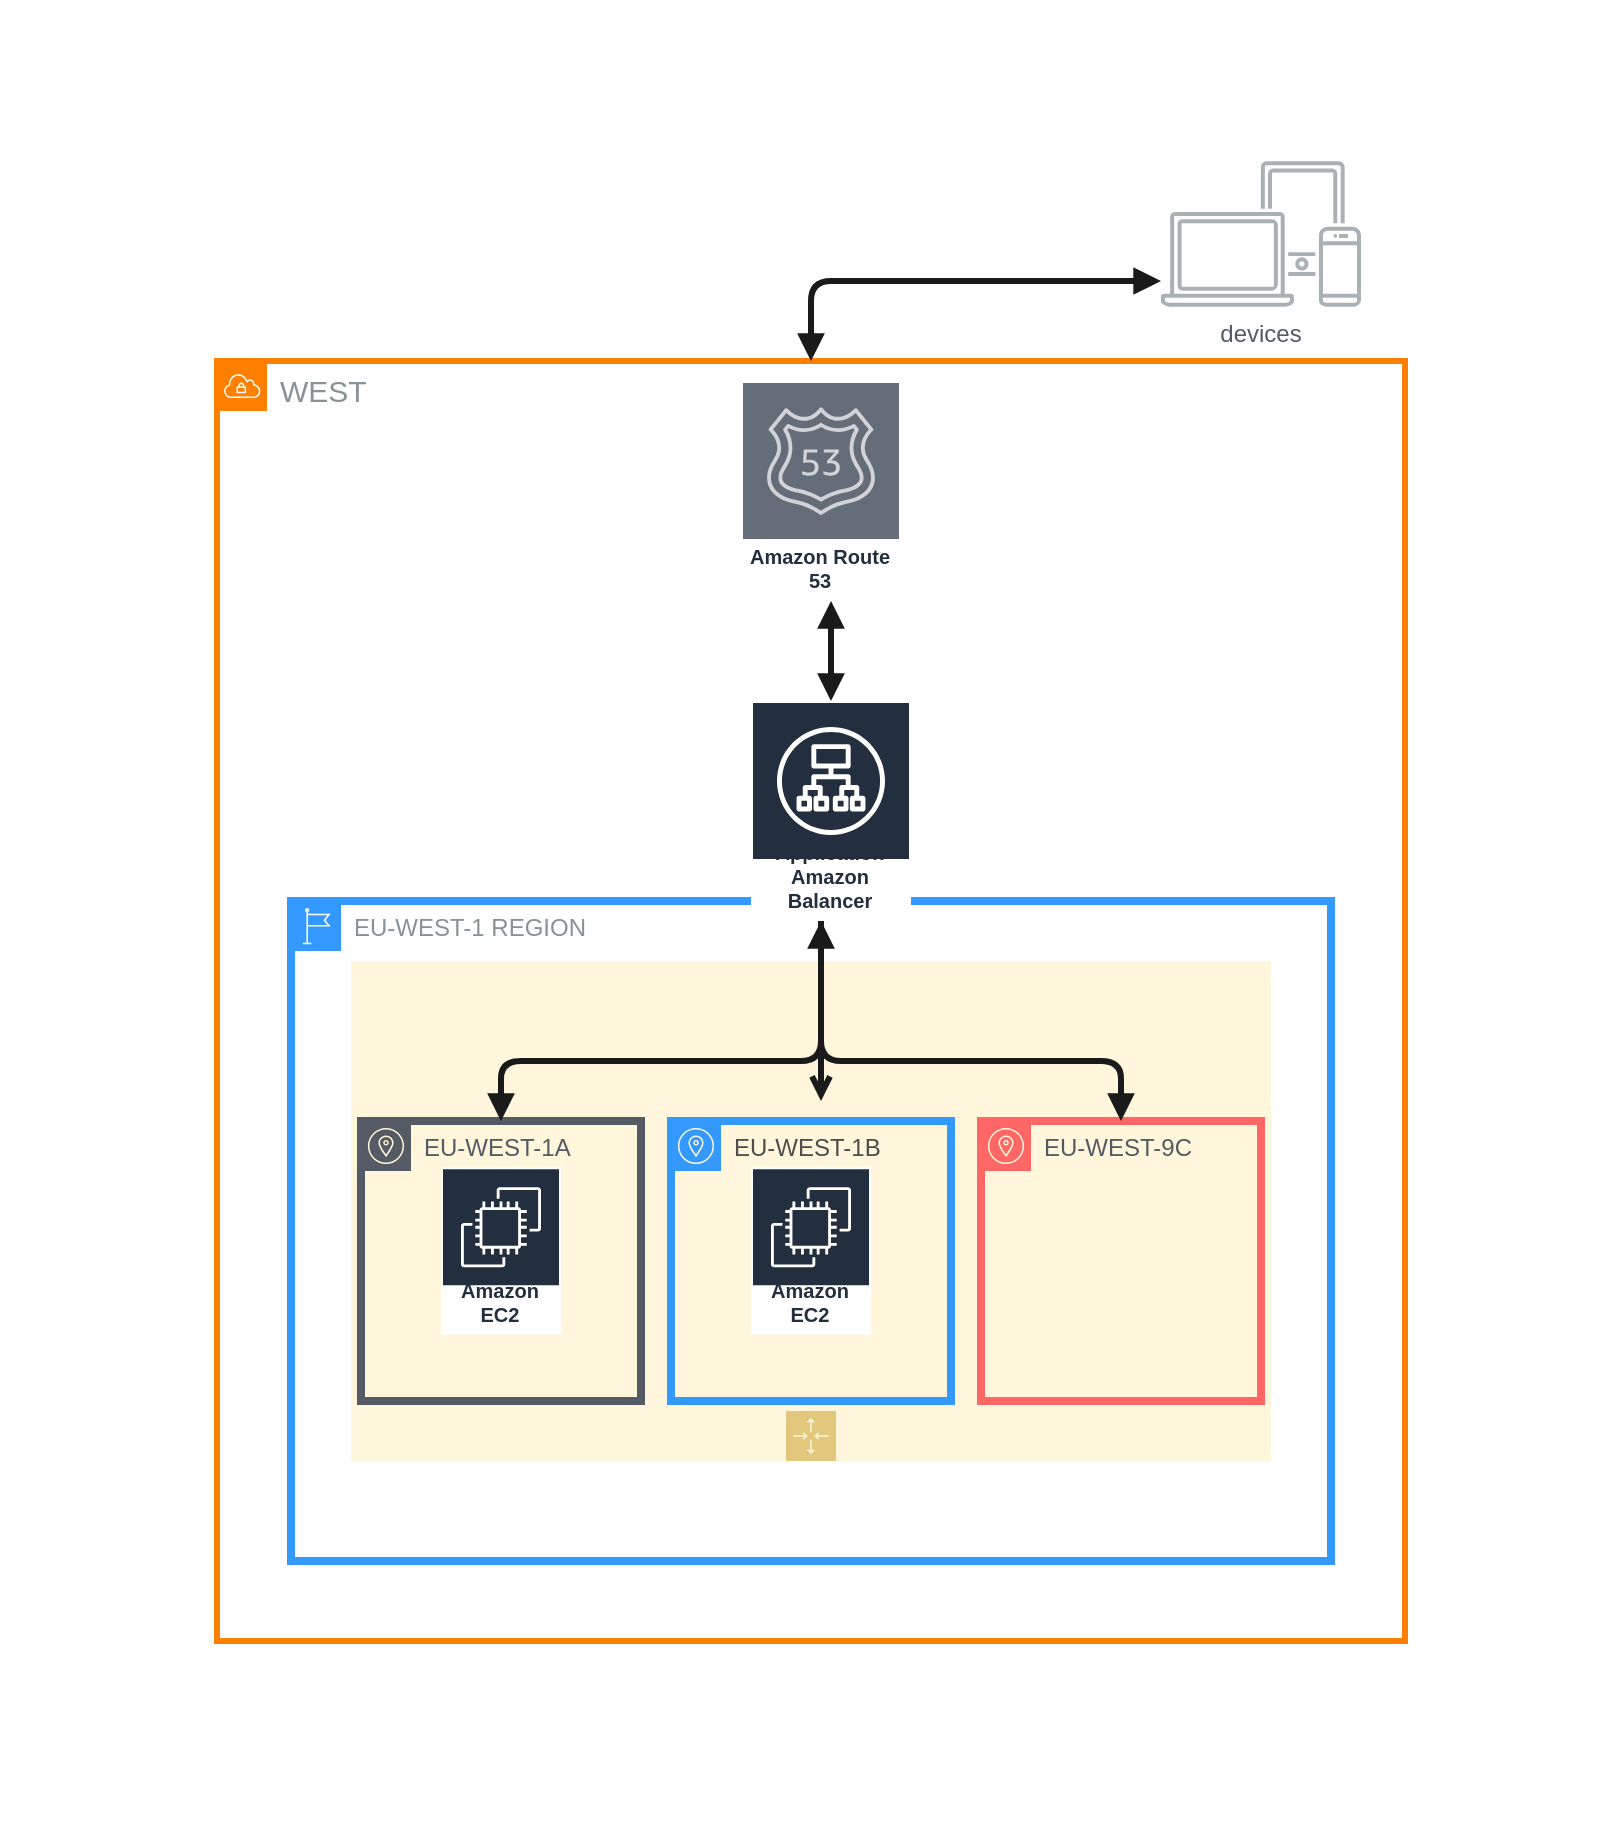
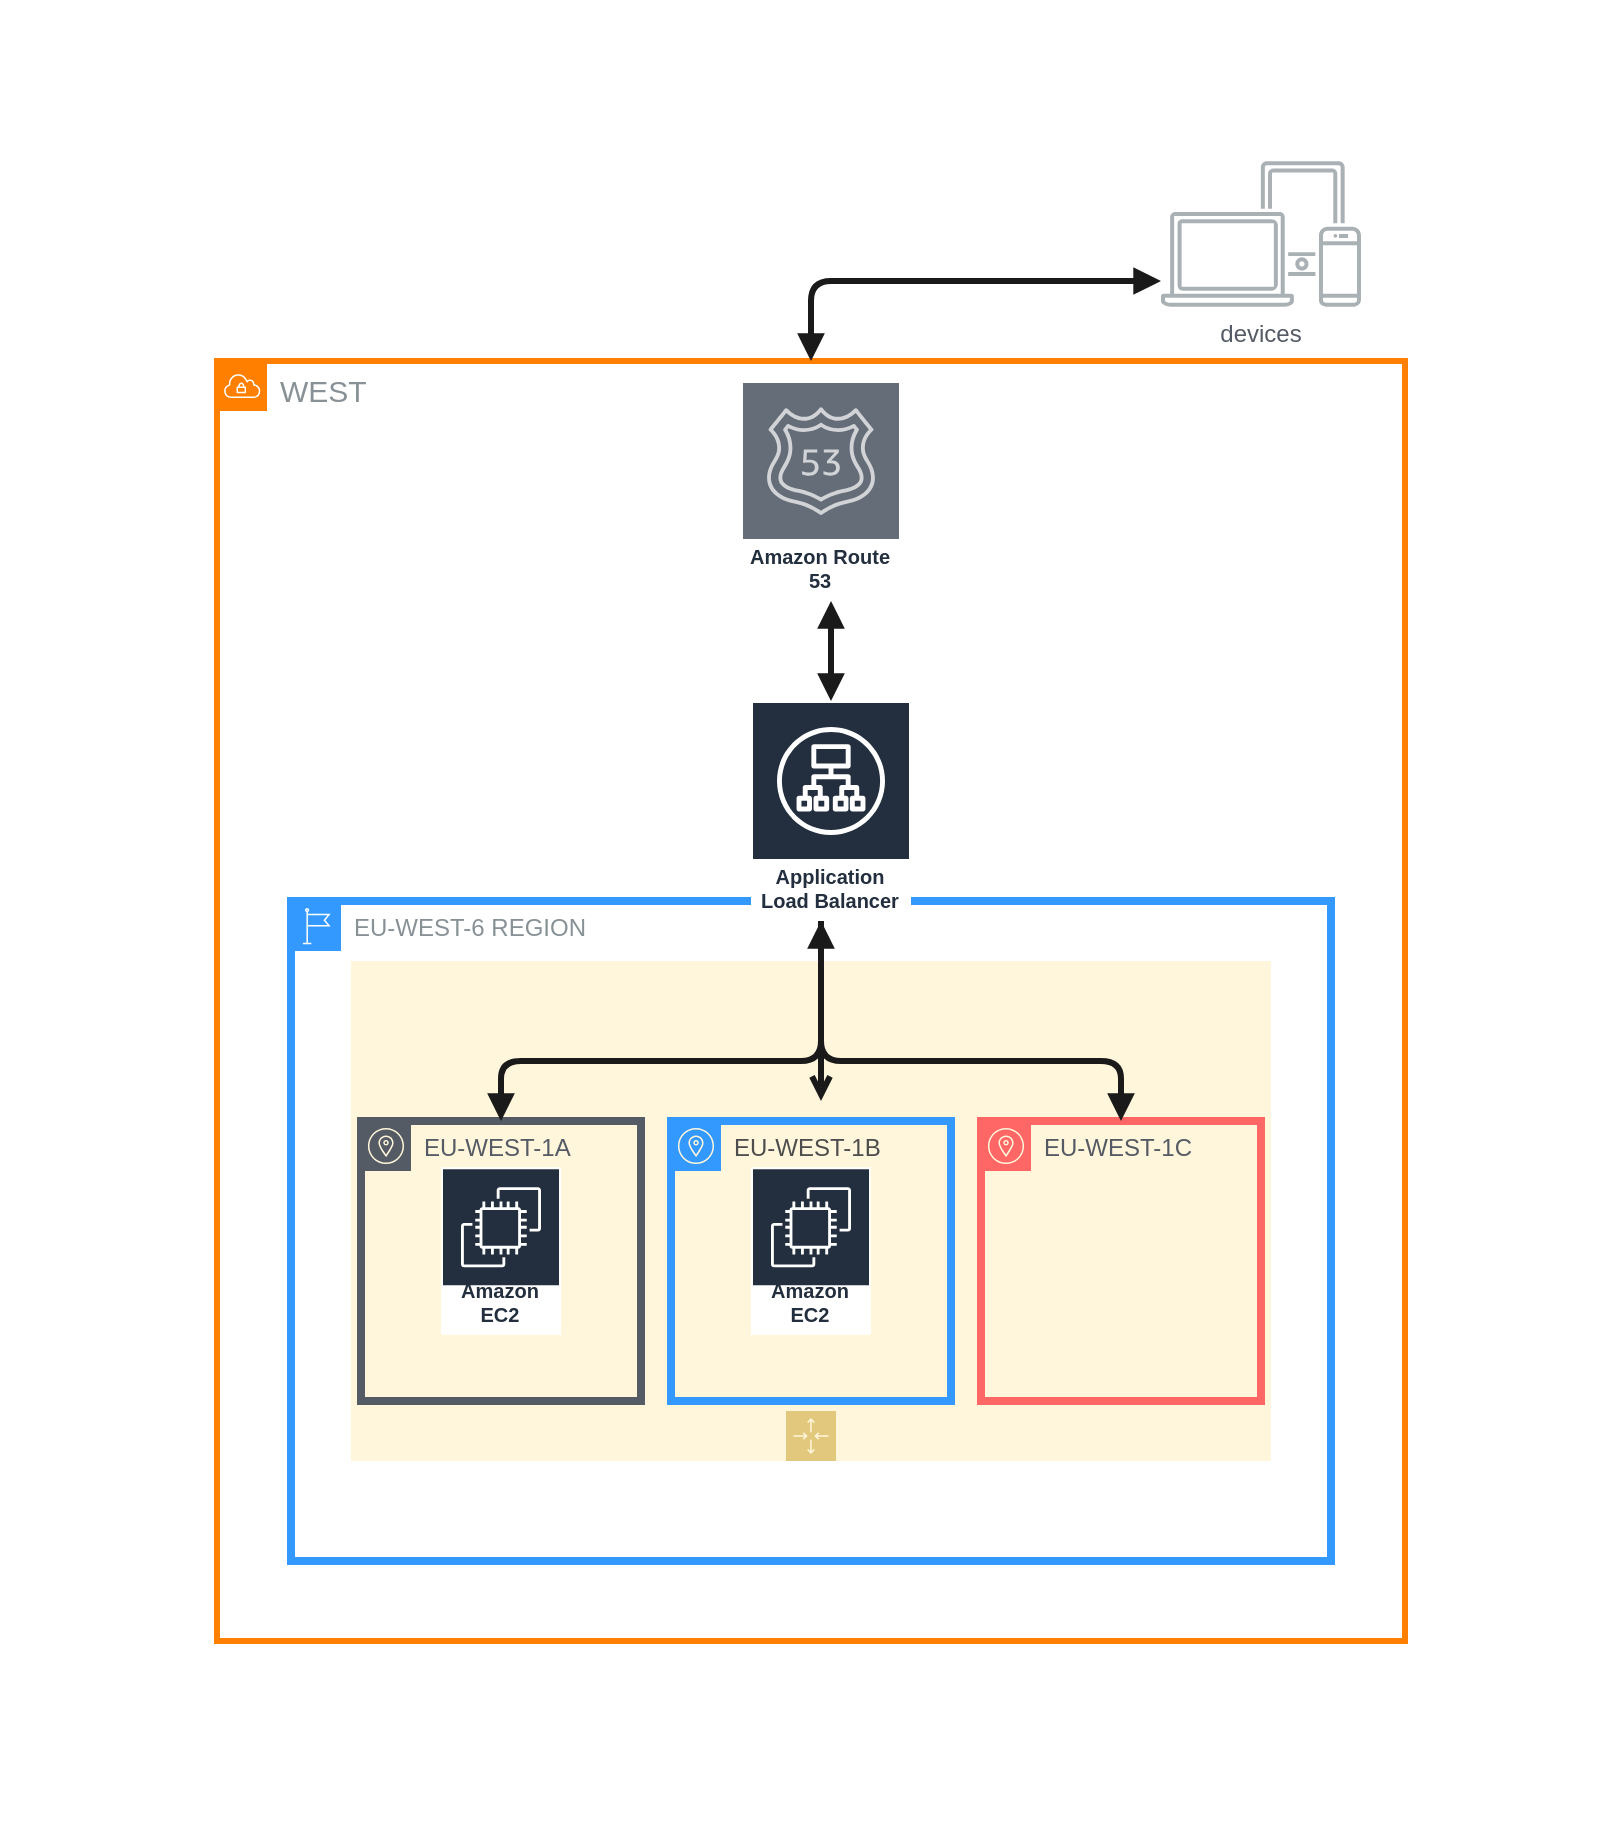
- <mxCell id="11" value="Application Amazon Balancer" style="sketch=0;outlineConnect=0;fontColor=#232F3E;gradientColor=none;strokeColor=#ffffff;fillColor=#232F3E;dashed=0;verticalLabelPosition=middle;verticalAlign=bottom;align=center;html=1;whiteSpace=wrap;fontSize=10;fontStyle=1;spacing=3;shape=mxgraph.aws4.productIcon;prIcon=mxgraph.aws4.application_load_balancer;" vertex="1" parent="1"><mxGeometry x="375" y="350" width="80" height="110" as="geometry" /></mxCell>
+ <mxCell id="11" value="Application Load Balancer" style="sketch=0;outlineConnect=0;fontColor=#232F3E;gradientColor=none;strokeColor=#ffffff;fillColor=#232F3E;dashed=0;verticalLabelPosition=middle;verticalAlign=bottom;align=center;html=1;whiteSpace=wrap;fontSize=10;fontStyle=1;spacing=3;shape=mxgraph.aws4.productIcon;prIcon=mxgraph.aws4.application_load_balancer;" vertex="1" parent="1"><mxGeometry x="375" y="350" width="80" height="110" as="geometry" /></mxCell>
- <mxCell id="4" value="EU-WEST-1 REGION" style="sketch=0;outlineConnect=0;gradientColor=none;html=1;whiteSpace=wrap;fontSize=12;fontStyle=0;shape=mxgraph.aws4.group;grIcon=mxgraph.aws4.group_region;strokeColor=#3399FF;fillColor=none;verticalAlign=top;align=left;spacingLeft=30;fontColor=#879196;strokeWidth=4;" vertex="1" parent="1"><mxGeometry x="145" y="450" width="520" height="330" as="geometry" /></mxCell>
+ <mxCell id="4" value="EU-WEST-6 REGION" style="sketch=0;outlineConnect=0;gradientColor=none;html=1;whiteSpace=wrap;fontSize=12;fontStyle=0;shape=mxgraph.aws4.group;grIcon=mxgraph.aws4.group_region;strokeColor=#3399FF;fillColor=none;verticalAlign=top;align=left;spacingLeft=30;fontColor=#879196;strokeWidth=4;" vertex="1" parent="1"><mxGeometry x="145" y="450" width="520" height="330" as="geometry" /></mxCell>
- <mxCell id="8" value="EU-WEST-9C" style="sketch=0;outlineConnect=0;gradientColor=none;html=1;whiteSpace=wrap;fontSize=12;fontStyle=0;shape=mxgraph.aws4.group;grIcon=mxgraph.aws4.group_availability_zone;strokeColor=#FF6666;fillColor=none;verticalAlign=top;align=left;spacingLeft=30;fontColor=#545B64;strokeWidth=4;" vertex="1" parent="1"><mxGeometry x="490" y="560" width="140" height="140" as="geometry" /></mxCell>
+ <mxCell id="8" value="EU-WEST-1C" style="sketch=0;outlineConnect=0;gradientColor=none;html=1;whiteSpace=wrap;fontSize=12;fontStyle=0;shape=mxgraph.aws4.group;grIcon=mxgraph.aws4.group_availability_zone;strokeColor=#FF6666;fillColor=none;verticalAlign=top;align=left;spacingLeft=30;fontColor=#545B64;strokeWidth=4;" vertex="1" parent="1"><mxGeometry x="490" y="560" width="140" height="140" as="geometry" /></mxCell>
